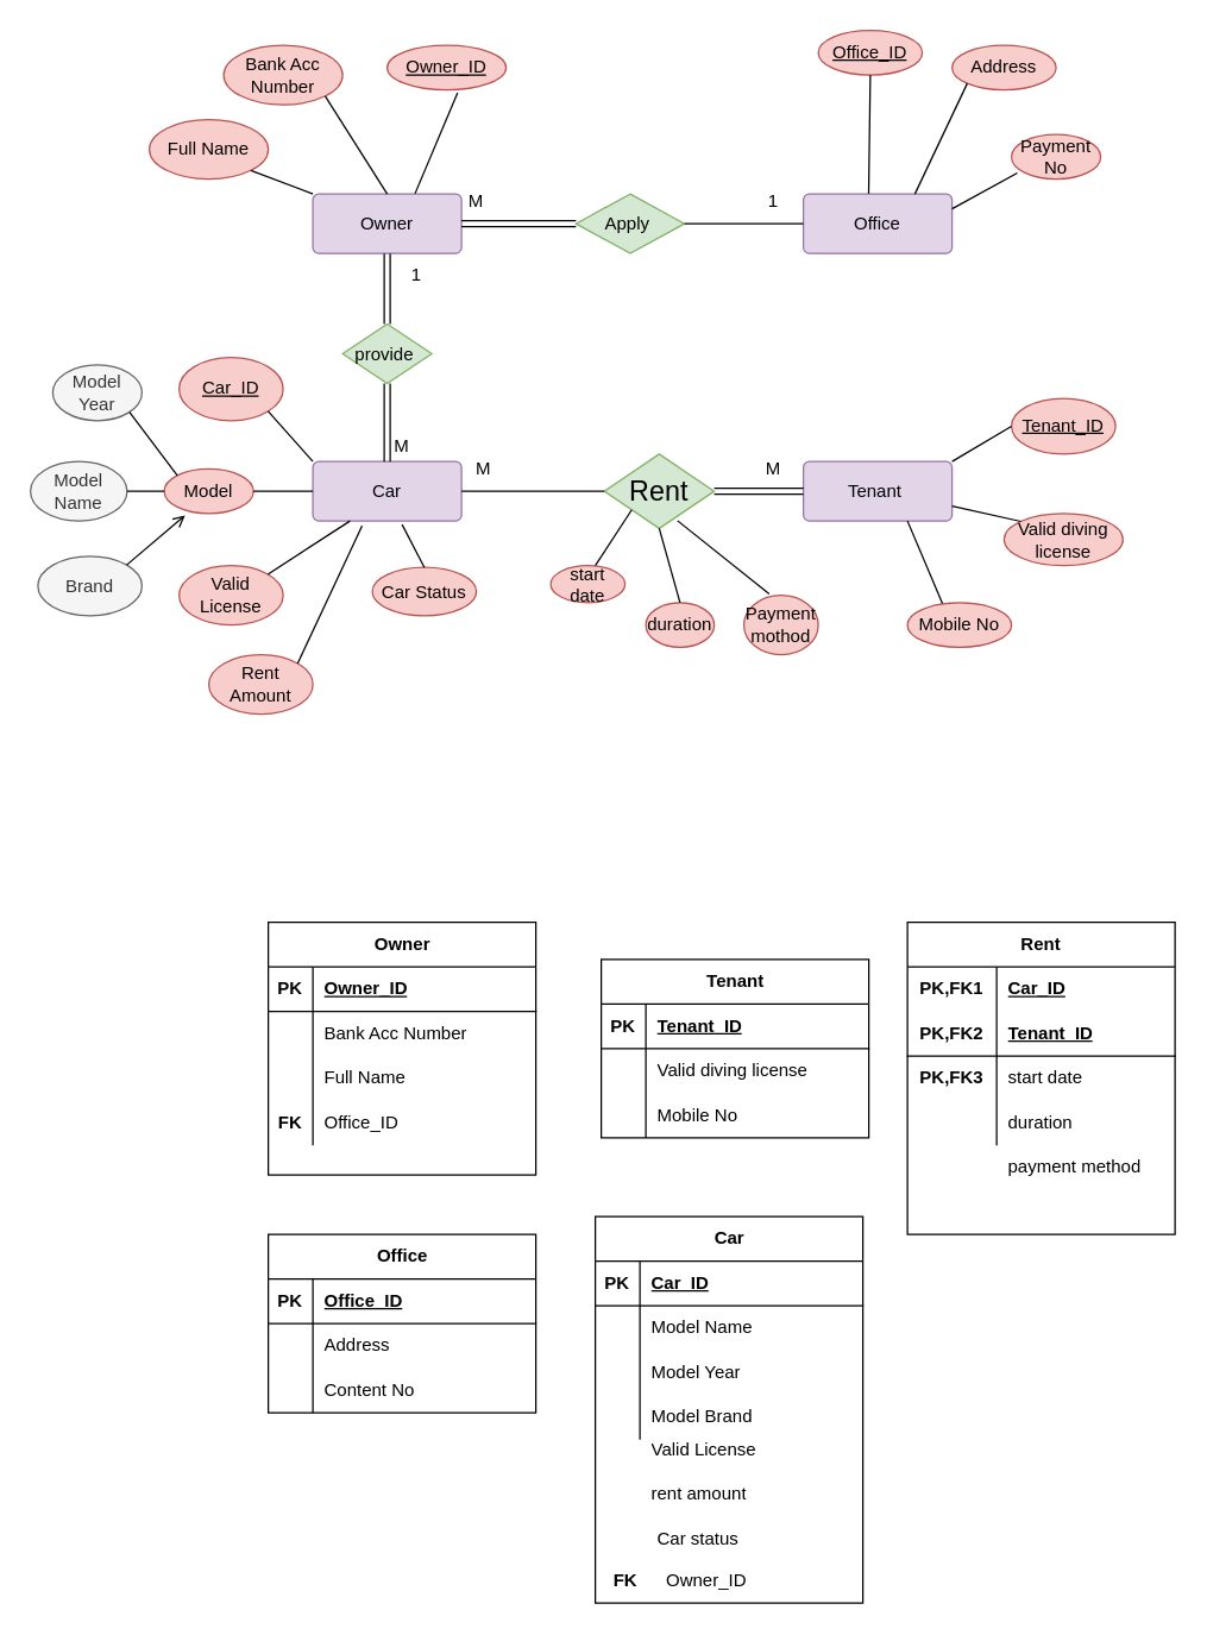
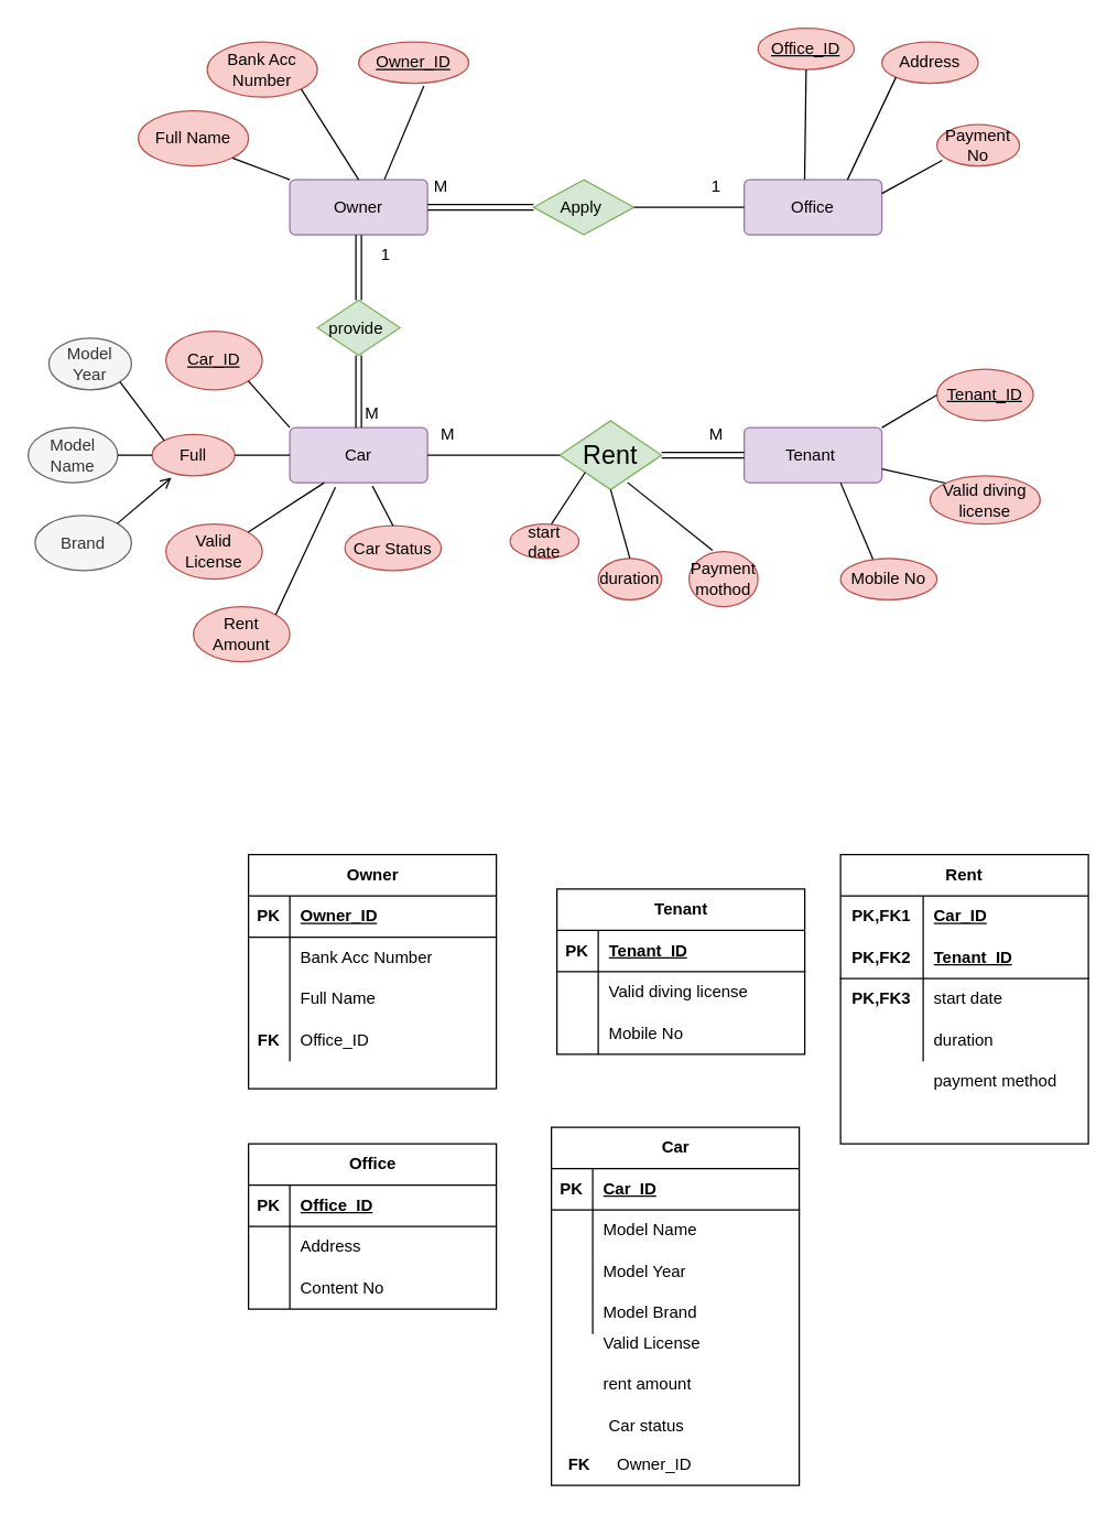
- <mxCell id="12" value="Model" style="ellipse;whiteSpace=wrap;html=1;align=center;fillColor=#f8cecc;strokeColor=#b85450;" vertex="1" parent="1"><mxGeometry x="110" y="315" width="60" height="30" as="geometry" /></mxCell>
+ <mxCell id="12" value="Full" style="ellipse;whiteSpace=wrap;html=1;align=center;fillColor=#f8cecc;strokeColor=#b85450;" vertex="1" parent="1"><mxGeometry x="110" y="315" width="60" height="30" as="geometry" /></mxCell>
